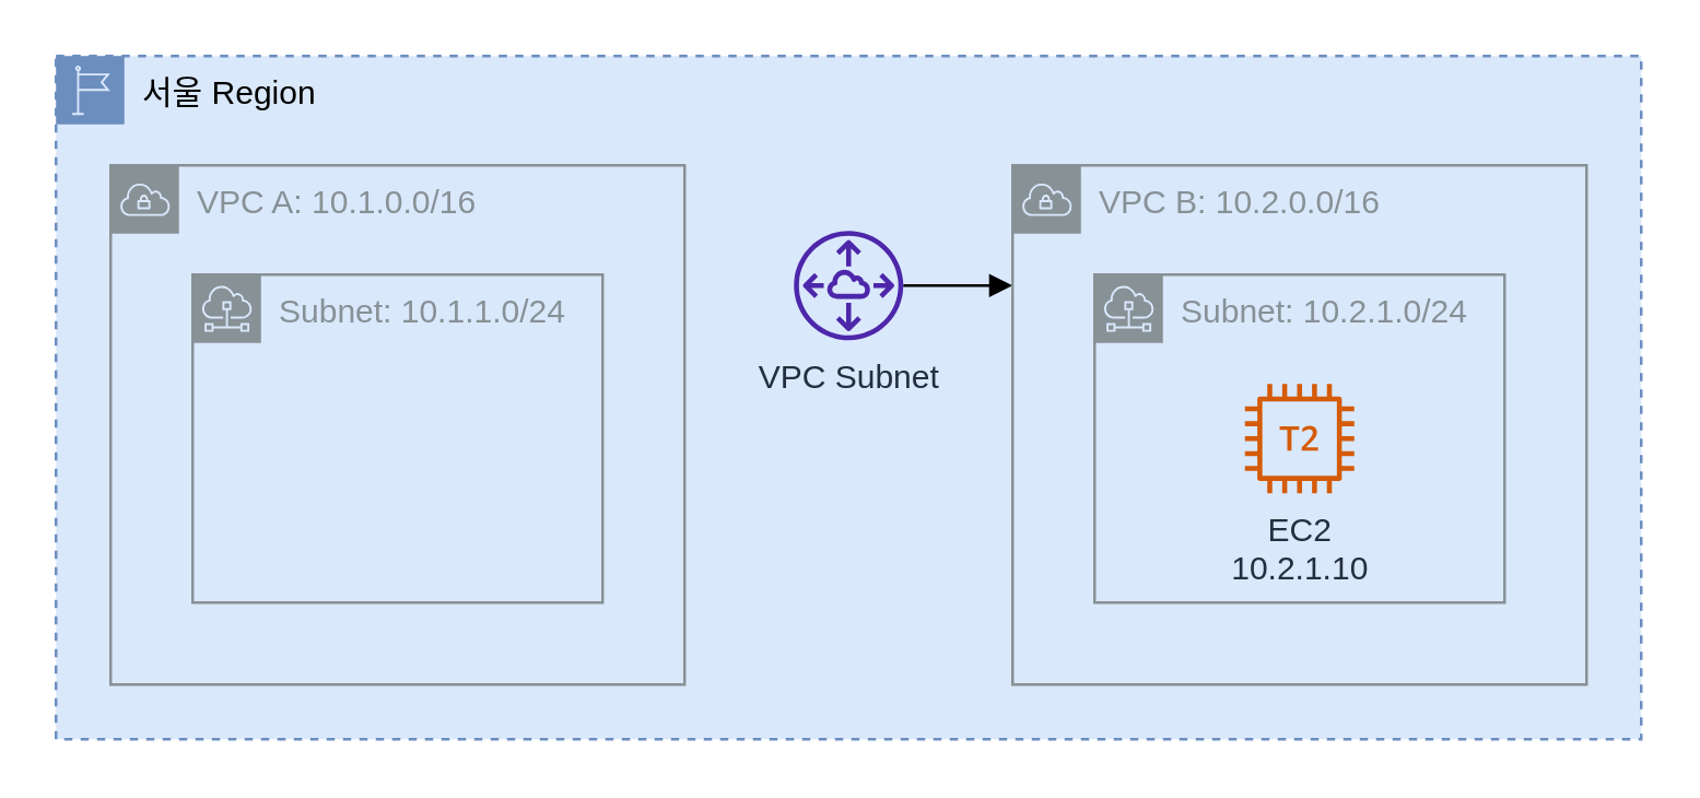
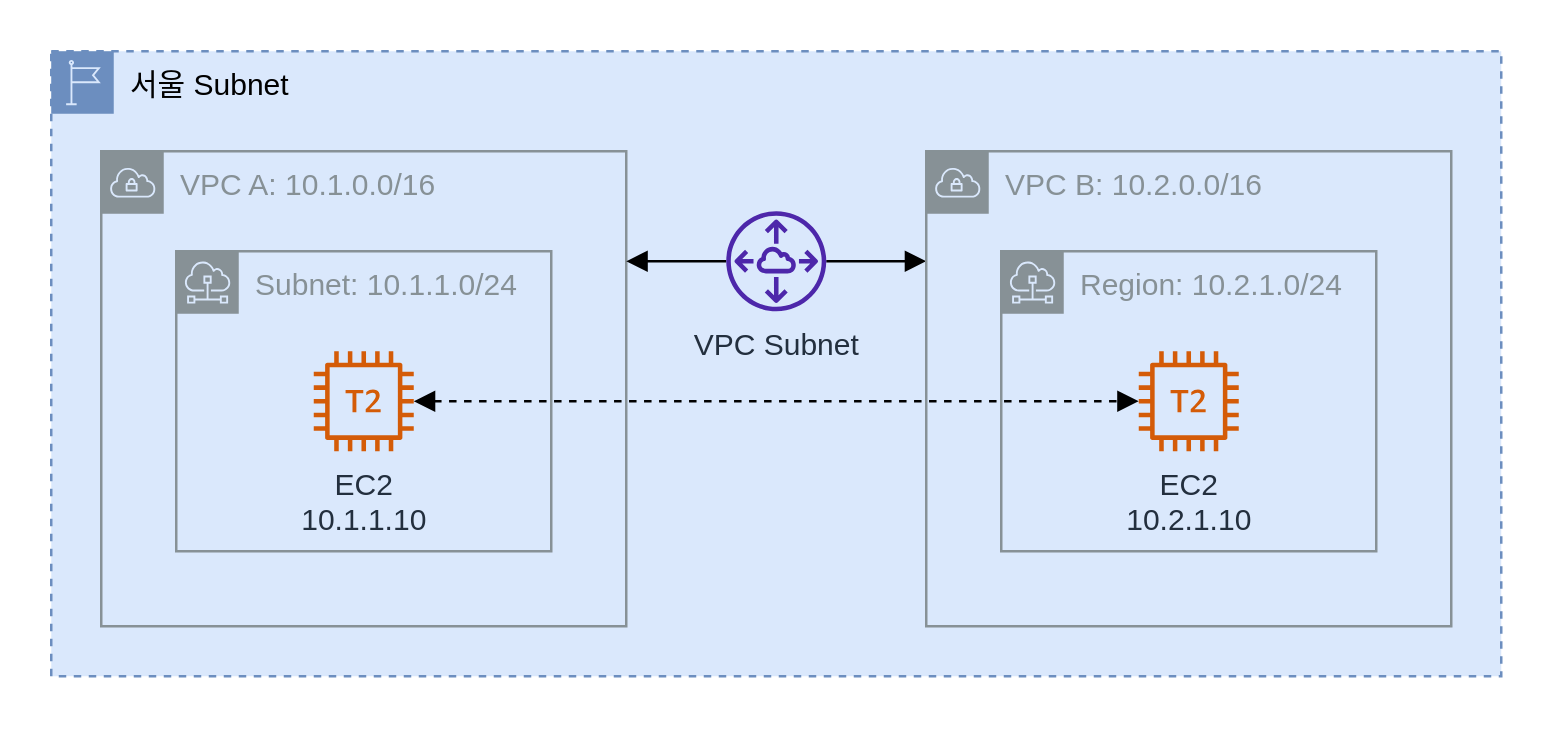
- <mxCell id="2" value="서울 Region" style="points=[[0,0],[0.25,0],[0.5,0],[0.75,0],[1,0],[1,0.25],[1,0.5],[1,0.75],[1,1],[0.75,1],[0.5,1],[0.25,1],[0,1],[0,0.75],[0,0.5],[0,0.25]];outlineConnect=0;html=1;whiteSpace=wrap;fontSize=12;fontStyle=0;container=1;pointerEvents=0;collapsible=0;recursiveResize=0;shape=mxgraph.aws4.group;grIcon=mxgraph.aws4.group_region;strokeColor=#6c8ebf;fillColor=#dae8fc;verticalAlign=top;align=left;spacingLeft=30;dashed=1;" vertex="1" parent="1"><mxGeometry x="20" y="20" width="580" height="250" as="geometry" /></mxCell>
+ <mxCell id="2" value="서울 Subnet" style="points=[[0,0],[0.25,0],[0.5,0],[0.75,0],[1,0],[1,0.25],[1,0.5],[1,0.75],[1,1],[0.75,1],[0.5,1],[0.25,1],[0,1],[0,0.75],[0,0.5],[0,0.25]];outlineConnect=0;html=1;whiteSpace=wrap;fontSize=12;fontStyle=0;container=1;pointerEvents=0;collapsible=0;recursiveResize=0;shape=mxgraph.aws4.group;grIcon=mxgraph.aws4.group_region;strokeColor=#6c8ebf;fillColor=#dae8fc;verticalAlign=top;align=left;spacingLeft=30;dashed=1;" vertex="1" parent="1"><mxGeometry x="20" y="20" width="580" height="250" as="geometry" /></mxCell>
+ <mxCell id="7" style="edgeStyle=orthogonalEdgeStyle;rounded=0;orthogonalLoop=1;jettySize=auto;html=1;endArrow=block;endFill=1;" edge="1" parent="2" source="9" target="3"><mxGeometry relative="1" as="geometry"><Array as="points"><mxPoint x="240" y="84" /><mxPoint x="240" y="84" /></Array></mxGeometry></mxCell>
- <mxCell id="11" value="Subnet: 10.2.1.0/24" style="sketch=0;outlineConnect=0;gradientColor=none;html=1;whiteSpace=wrap;fontSize=12;fontStyle=0;shape=mxgraph.aws4.group;grIcon=mxgraph.aws4.group_subnet;strokeColor=#879196;fillColor=none;verticalAlign=top;align=left;spacingLeft=30;fontColor=#879196;dashed=0;" vertex="1" parent="2"><mxGeometry x="380" y="80" width="150" height="120" as="geometry" /></mxCell>
+ <mxCell id="11" value="Region: 10.2.1.0/24" style="sketch=0;outlineConnect=0;gradientColor=none;html=1;whiteSpace=wrap;fontSize=12;fontStyle=0;shape=mxgraph.aws4.group;grIcon=mxgraph.aws4.group_subnet;strokeColor=#879196;fillColor=none;verticalAlign=top;align=left;spacingLeft=30;fontColor=#879196;dashed=0;" vertex="1" parent="2"><mxGeometry x="380" y="80" width="150" height="120" as="geometry" /></mxCell>
+ <mxCell id="6" value="EC2&lt;br&gt;10.1.1.10" style="sketch=0;outlineConnect=0;fontColor=#232F3E;gradientColor=none;fillColor=#D45B07;strokeColor=none;dashed=0;verticalLabelPosition=bottom;verticalAlign=top;align=center;html=1;fontSize=12;fontStyle=0;aspect=fixed;pointerEvents=1;shape=mxgraph.aws4.t2_instance;" vertex="1" parent="2"><mxGeometry x="105" y="120" width="40" height="40" as="geometry" /></mxCell>
+ <mxCell id="5" style="edgeStyle=orthogonalEdgeStyle;rounded=0;orthogonalLoop=1;jettySize=auto;html=1;endArrow=block;endFill=1;startArrow=block;startFill=1;dashed=1;" edge="1" parent="2" source="6" target="12"><mxGeometry relative="1" as="geometry" /></mxCell>
